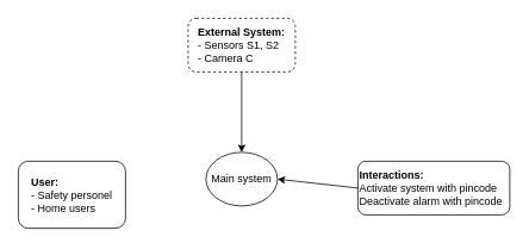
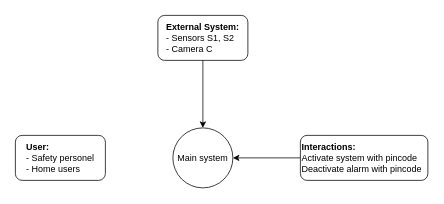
- <mxCell id="4" value="&lt;b&gt;External System:&lt;br&gt;&lt;/b&gt;&lt;div style=&quot;text-align: left;&quot;&gt;&lt;span style=&quot;background-color: initial;&quot;&gt;- Sensors S1, S2&lt;/span&gt;&lt;/div&gt;&lt;div style=&quot;text-align: left;&quot;&gt;&lt;span style=&quot;background-color: initial;&quot;&gt;- Camera C&lt;/span&gt;&lt;/div&gt;" style="rounded=1;whiteSpace=wrap;html=1;dashed=1;" vertex="1" parent="1"><mxGeometry x="210" y="20" width="120" height="60" as="geometry" /></mxCell>
+ <mxCell id="4" value="&lt;b&gt;External System:&lt;br&gt;&lt;/b&gt;&lt;div style=&quot;text-align: left;&quot;&gt;&lt;span style=&quot;background-color: initial;&quot;&gt;- Sensors S1, S2&lt;/span&gt;&lt;/div&gt;&lt;div style=&quot;text-align: left;&quot;&gt;&lt;span style=&quot;background-color: initial;&quot;&gt;- Camera C&lt;/span&gt;&lt;/div&gt;" style="rounded=1;whiteSpace=wrap;html=1;" vertex="1" parent="1"><mxGeometry x="210" y="20" width="120" height="60" as="geometry" /></mxCell>
- <mxCell id="2" value="Main system" style="ellipse;whiteSpace=wrap;html=1;aspect=fixed;" vertex="1" parent="1"><mxGeometry x="230" y="170" width="80" height="60" as="geometry" /></mxCell>
+ <mxCell id="2" value="Main system" style="ellipse;whiteSpace=wrap;html=1;aspect=fixed;" vertex="1" parent="1"><mxGeometry x="230" y="170" width="80" height="80" as="geometry" /></mxCell>
- <mxCell id="3" value="&lt;div style=&quot;text-align: left;&quot;&gt;&lt;span style=&quot;background-color: initial;&quot;&gt;&lt;b&gt;User:&lt;/b&gt;&lt;/span&gt;&lt;/div&gt;&lt;div style=&quot;text-align: left;&quot;&gt;&lt;span style=&quot;background-color: initial;&quot;&gt;- Safety personel&lt;/span&gt;&lt;/div&gt;&lt;div style=&quot;text-align: left;&quot;&gt;&lt;span style=&quot;background-color: initial;&quot;&gt;- Home users&lt;/span&gt;&lt;/div&gt;" style="rounded=1;whiteSpace=wrap;html=1;" vertex="1" parent="1"><mxGeometry x="20" y="180" width="120" height="75" as="geometry" /></mxCell>
+ <mxCell id="3" value="&lt;div style=&quot;text-align: left;&quot;&gt;&lt;span style=&quot;background-color: initial;&quot;&gt;&lt;b&gt;User:&lt;/b&gt;&lt;/span&gt;&lt;/div&gt;&lt;div style=&quot;text-align: left;&quot;&gt;&lt;span style=&quot;background-color: initial;&quot;&gt;- Safety personel&lt;/span&gt;&lt;/div&gt;&lt;div style=&quot;text-align: left;&quot;&gt;&lt;span style=&quot;background-color: initial;&quot;&gt;- Home users&lt;/span&gt;&lt;/div&gt;" style="rounded=1;whiteSpace=wrap;html=1;" vertex="1" parent="1"><mxGeometry x="20" y="180" width="120" height="60" as="geometry" /></mxCell>
